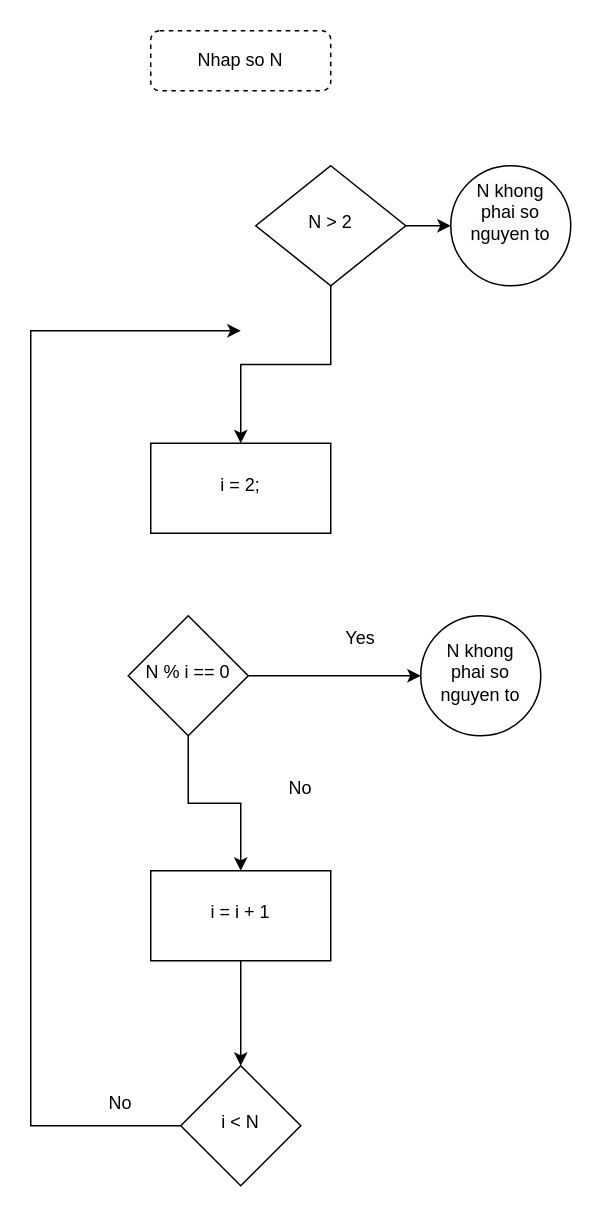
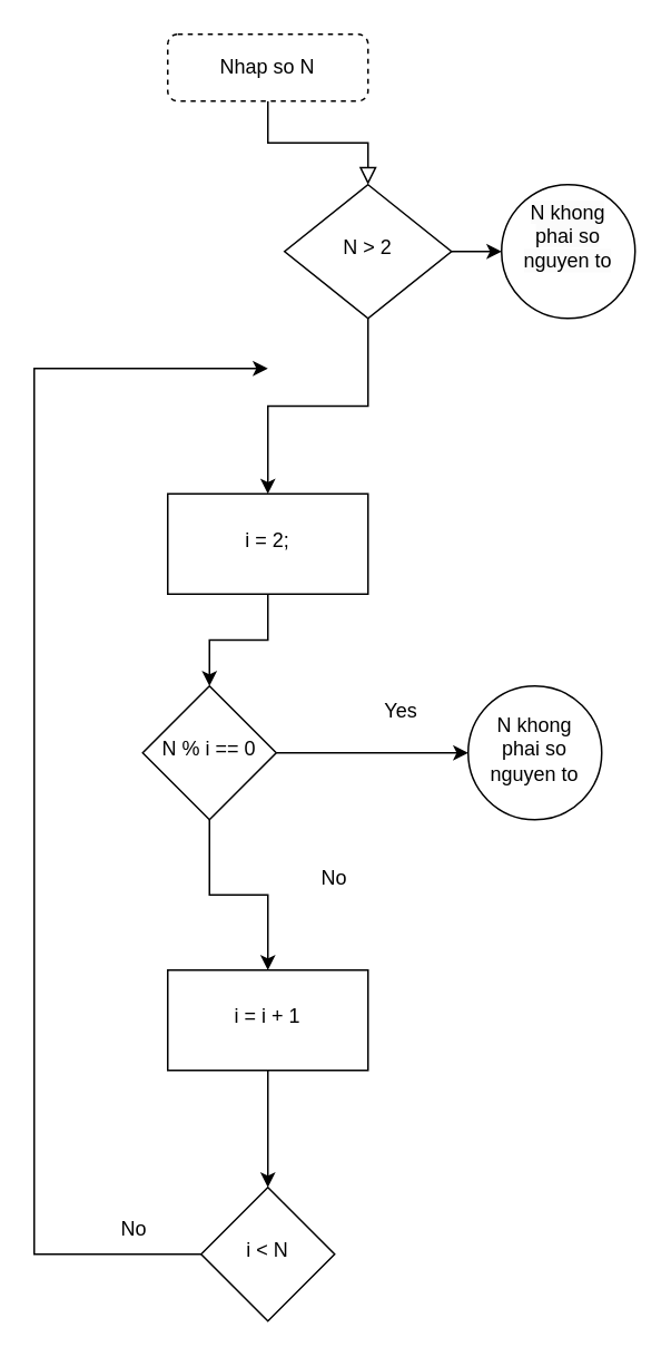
+ <mxCell id="2" value="" style="rounded=0;html=1;jettySize=auto;orthogonalLoop=1;fontSize=11;endArrow=block;endFill=0;endSize=8;strokeWidth=1;shadow=0;labelBackgroundColor=none;edgeStyle=orthogonalEdgeStyle;" edge="1" parent="1" source="3" target="6"><mxGeometry relative="1" as="geometry" /></mxCell>
+ <mxCell id="7" value="" style="edgeStyle=orthogonalEdgeStyle;rounded=0;orthogonalLoop=1;jettySize=auto;html=1;" edge="1" parent="1" source="8" target="11"><mxGeometry relative="1" as="geometry" /></mxCell>
